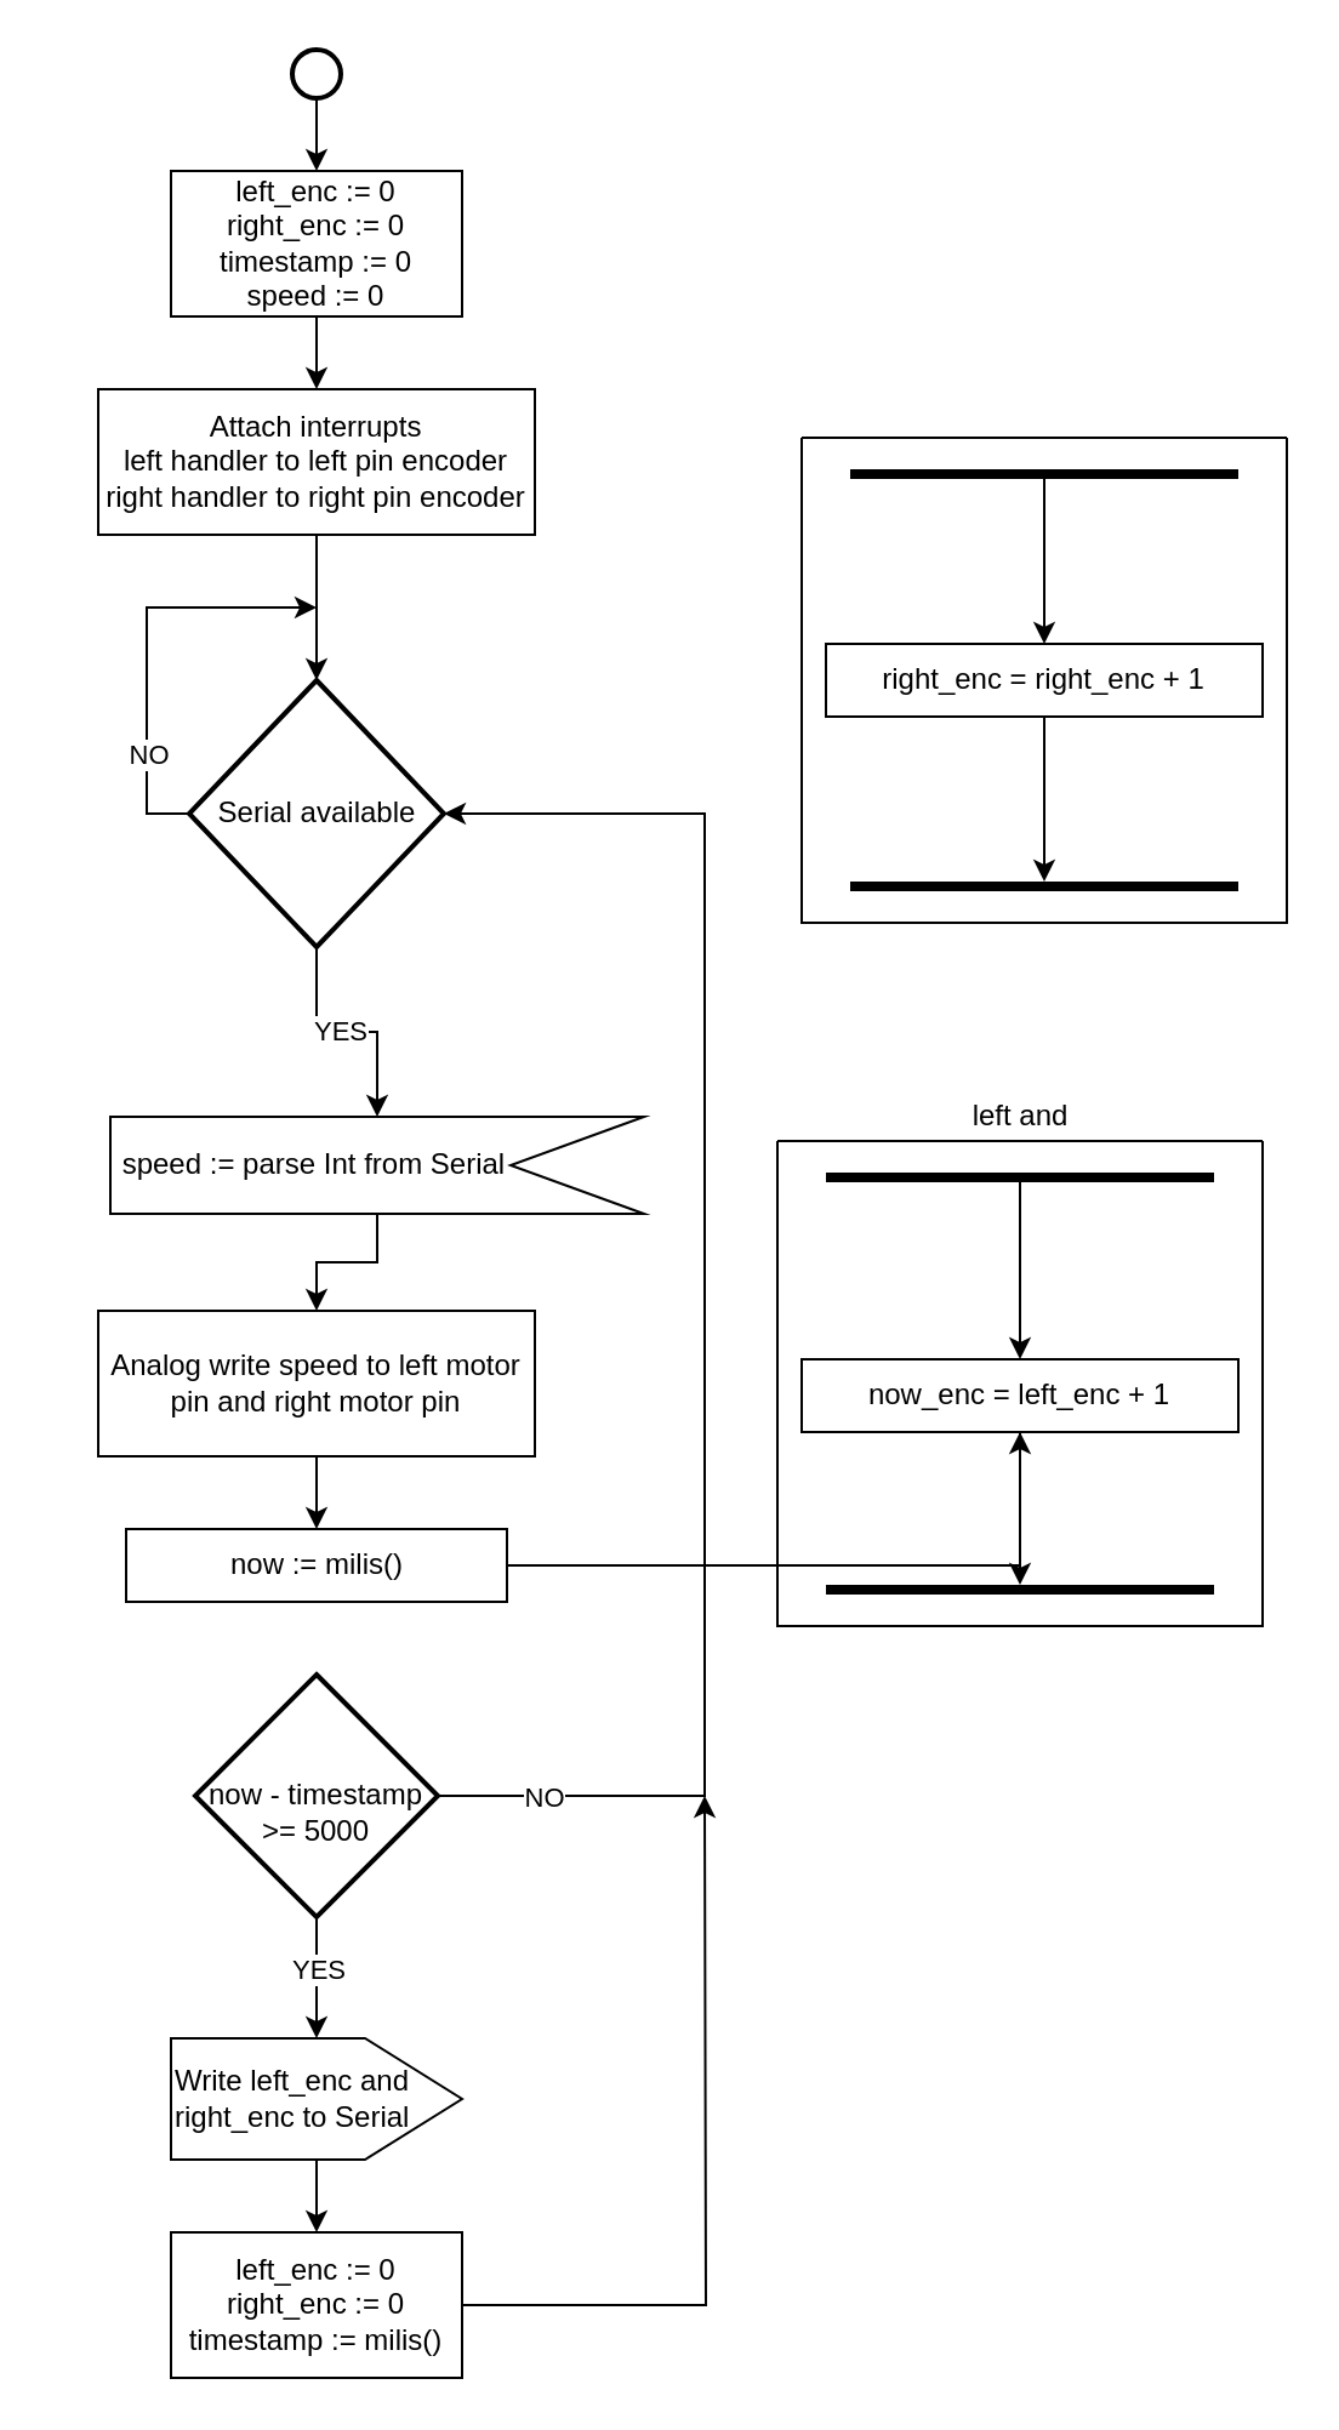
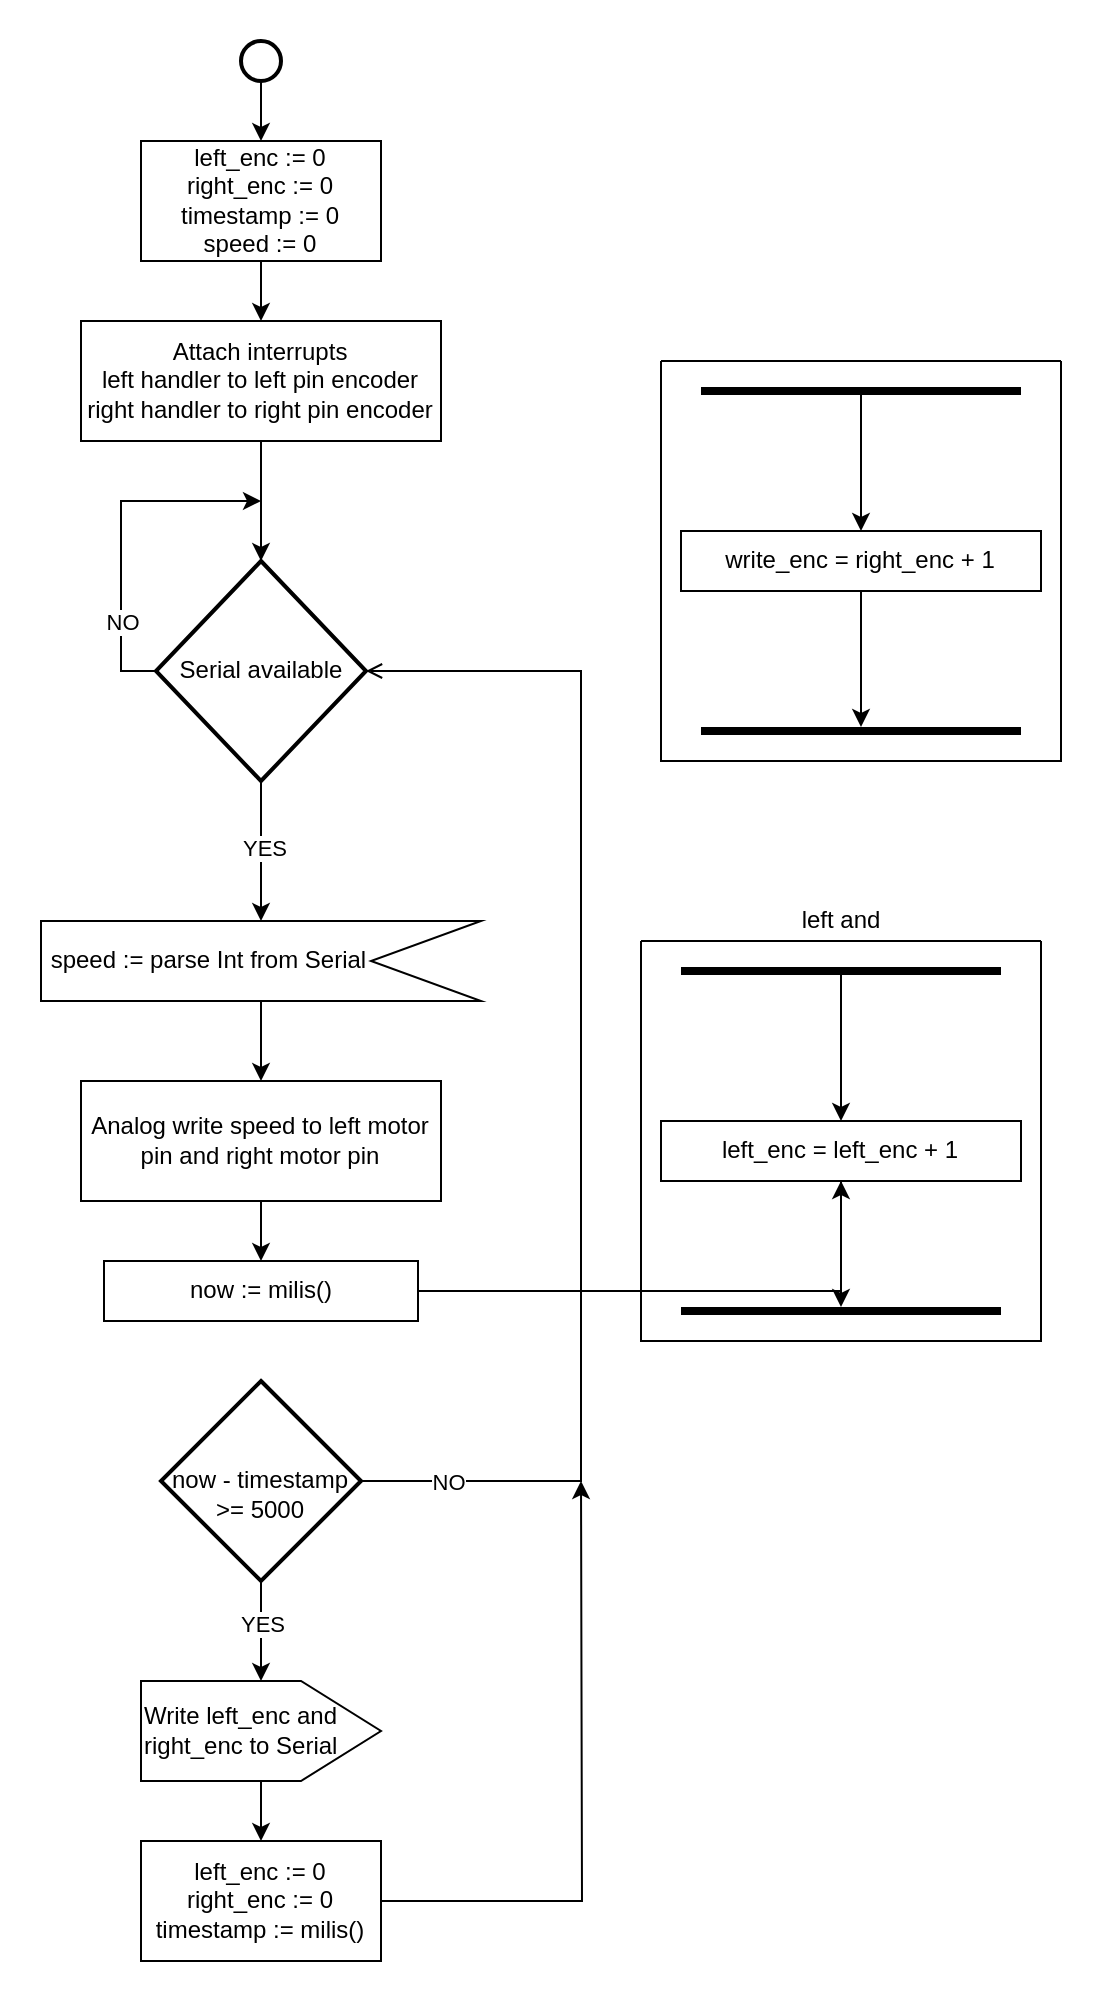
- <mxCell id="39" value="right_enc = right_enc + 1" style="rounded=0;whiteSpace=wrap;html=1;" vertex="1" parent="34"><mxGeometry x="10" y="85" width="180" height="30" as="geometry" /></mxCell>
+ <mxCell id="39" value="write_enc = right_enc + 1" style="rounded=0;whiteSpace=wrap;html=1;" vertex="1" parent="34"><mxGeometry x="10" y="85" width="180" height="30" as="geometry" /></mxCell>
- <mxCell id="19" style="edgeStyle=orthogonalEdgeStyle;rounded=0;orthogonalLoop=1;jettySize=auto;html=1;entryX=1;entryY=0.5;entryDx=0;entryDy=0;entryPerimeter=0;exitX=1;exitY=0.5;exitDx=0;exitDy=0;exitPerimeter=0;" edge="1" parent="1" source="23" target="12"><mxGeometry relative="1" as="geometry"><mxPoint x="310" y="340" as="targetPoint" /><Array as="points"><mxPoint x="290" y="740" /><mxPoint x="290" y="335" /></Array></mxGeometry></mxCell>
+ <mxCell id="19" style="edgeStyle=orthogonalEdgeStyle;rounded=0;orthogonalLoop=1;jettySize=auto;html=1;entryX=1;entryY=0.5;entryDx=0;entryDy=0;entryPerimeter=0;exitX=1;exitY=0.5;exitDx=0;exitDy=0;exitPerimeter=0;endArrow=open;" edge="1" parent="1" source="23" target="12"><mxGeometry relative="1" as="geometry"><mxPoint x="310" y="340" as="targetPoint" /><Array as="points"><mxPoint x="290" y="740" /><mxPoint x="290" y="335" /></Array></mxGeometry></mxCell>
- <mxCell id="14" value="&amp;nbsp;speed := parse Int from Serial" style="shape=stencil(rZLvCoMgFMWfxu9OiX0ebnsPq9uUXIa62t5+/qlYi4LFQIR7zuV3rlwRZVbwFhDBAtEzIuSAsb993X/V3LZQuCR23EieK0iOdUbX0MvSDQzZCDDSBZdeED75nnAoy3lR34x+NOXMGO2WB8LCGO277sKgzxQyjPWaVYhcNwBKNh+A6WX7EcdsRsj+MMVU/wLZhSiUtrDaRZnXFwuJ6soWKau0gY31VlKp9Fc2UlcbYvQiIarpC0fhDQ==);whiteSpace=wrap;html=1;align=left;" vertex="1" parent="1"><mxGeometry x="45" y="460" width="220" height="40" as="geometry" /></mxCell>
+ <mxCell id="14" value="&amp;nbsp;speed := parse Int from Serial" style="shape=stencil(rZLvCoMgFMWfxu9OiX0ebnsPq9uUXIa62t5+/qlYi4LFQIR7zuV3rlwRZVbwFhDBAtEzIuSAsb993X/V3LZQuCR23EieK0iOdUbX0MvSDQzZCDDSBZdeED75nnAoy3lR34x+NOXMGO2WB8LCGO277sKgzxQyjPWaVYhcNwBKNh+A6WX7EcdsRsj+MMVU/wLZhSiUtrDaRZnXFwuJ6soWKau0gY31VlKp9Fc2UlcbYvQiIarpC0fhDQ==);whiteSpace=wrap;html=1;align=left;" vertex="1" parent="1"><mxGeometry x="20" y="460" width="220" height="40" as="geometry" /></mxCell>
- <mxCell id="33" value="now_enc = left_enc + 1" style="rounded=0;whiteSpace=wrap;html=1;" vertex="1" parent="28"><mxGeometry x="10" y="90" width="180" height="30" as="geometry" /></mxCell>
+ <mxCell id="33" value="left_enc = left_enc + 1" style="rounded=0;whiteSpace=wrap;html=1;" vertex="1" parent="28"><mxGeometry x="10" y="90" width="180" height="30" as="geometry" /></mxCell>
